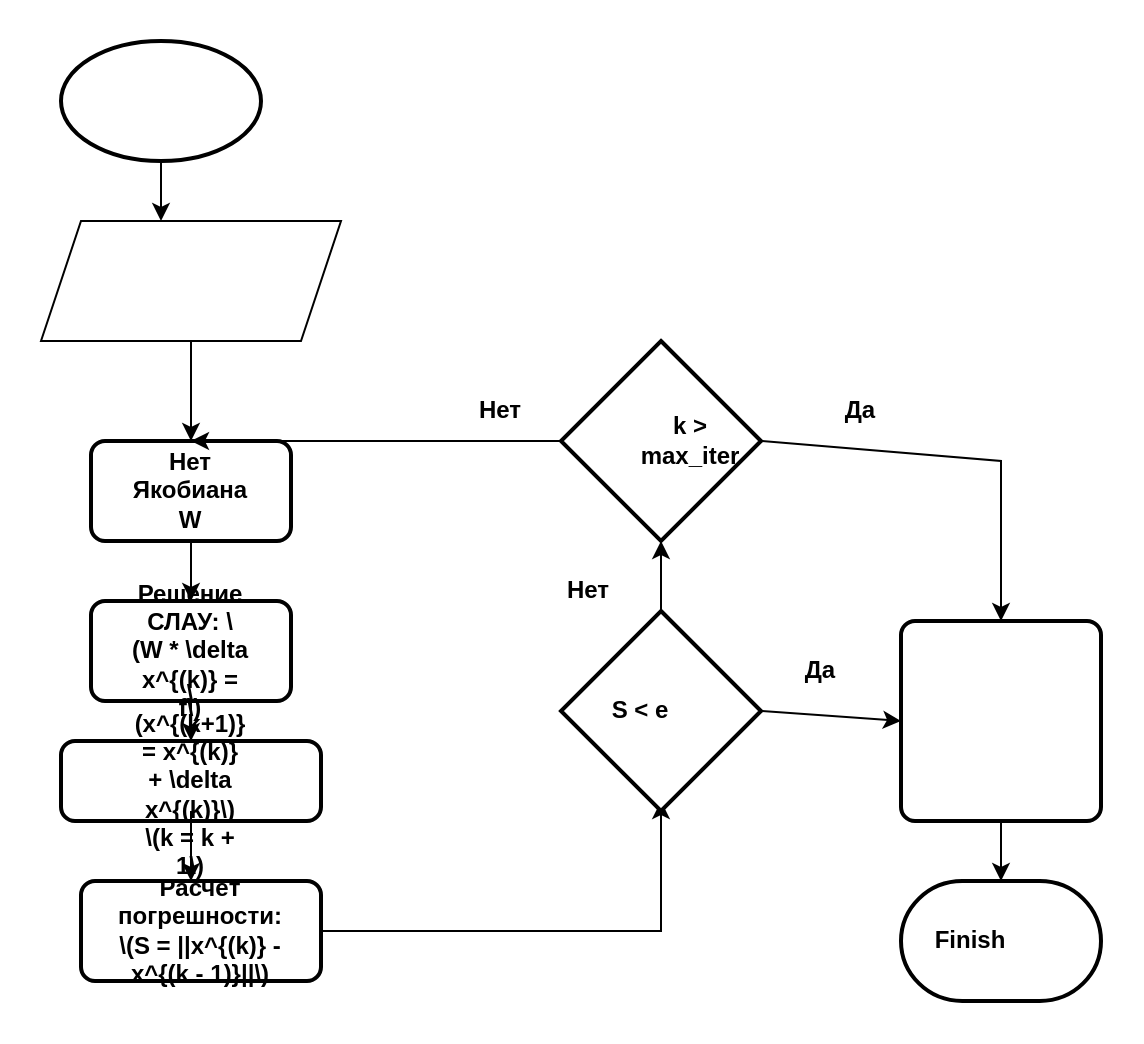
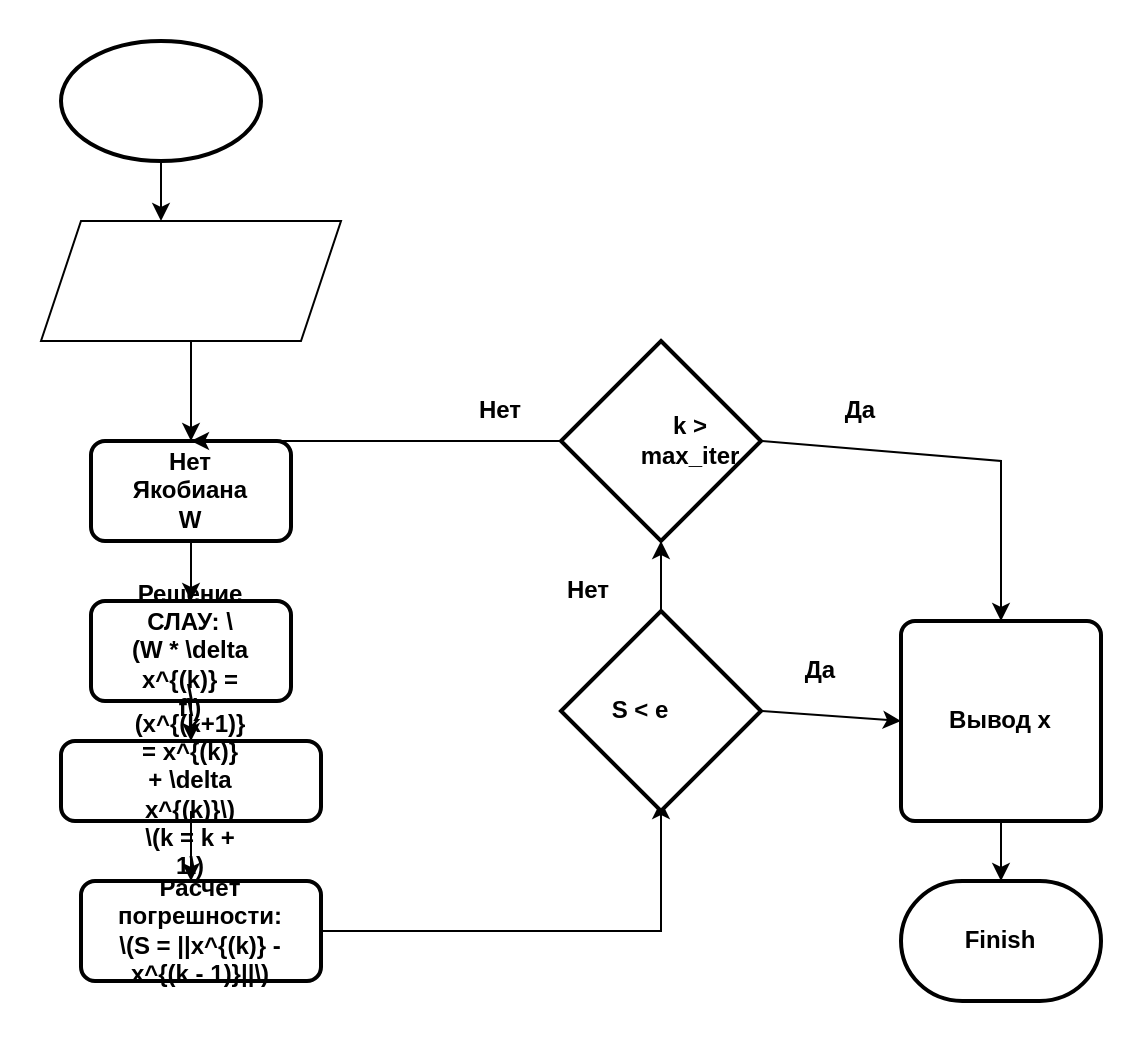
+ <mxCell id="30" value="&lt;b&gt;Вывод x&lt;/b&gt;" style="text;html=1;align=center;verticalAlign=middle;whiteSpace=wrap;rounded=0;" vertex="1" parent="1"><mxGeometry x="470" y="345" width="60" height="30" as="geometry" /></mxCell>
- <mxCell id="33" value="&lt;b&gt;Finish&lt;/b&gt;" style="text;html=1;align=center;verticalAlign=middle;whiteSpace=wrap;rounded=0;" vertex="1" parent="1"><mxGeometry x="455" y="455" width="60" height="30" as="geometry" /></mxCell>
+ <mxCell id="33" value="&lt;b&gt;Finish&lt;/b&gt;" style="text;html=1;align=center;verticalAlign=middle;whiteSpace=wrap;rounded=0;" vertex="1" parent="1"><mxGeometry x="470" y="455" width="60" height="30" as="geometry" /></mxCell>
